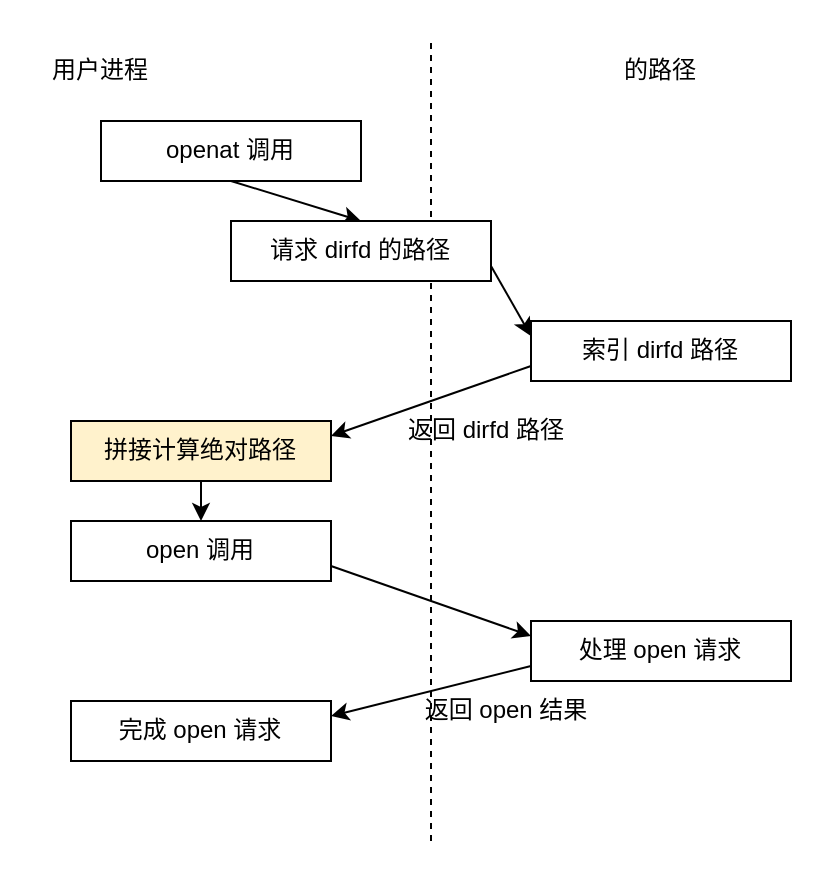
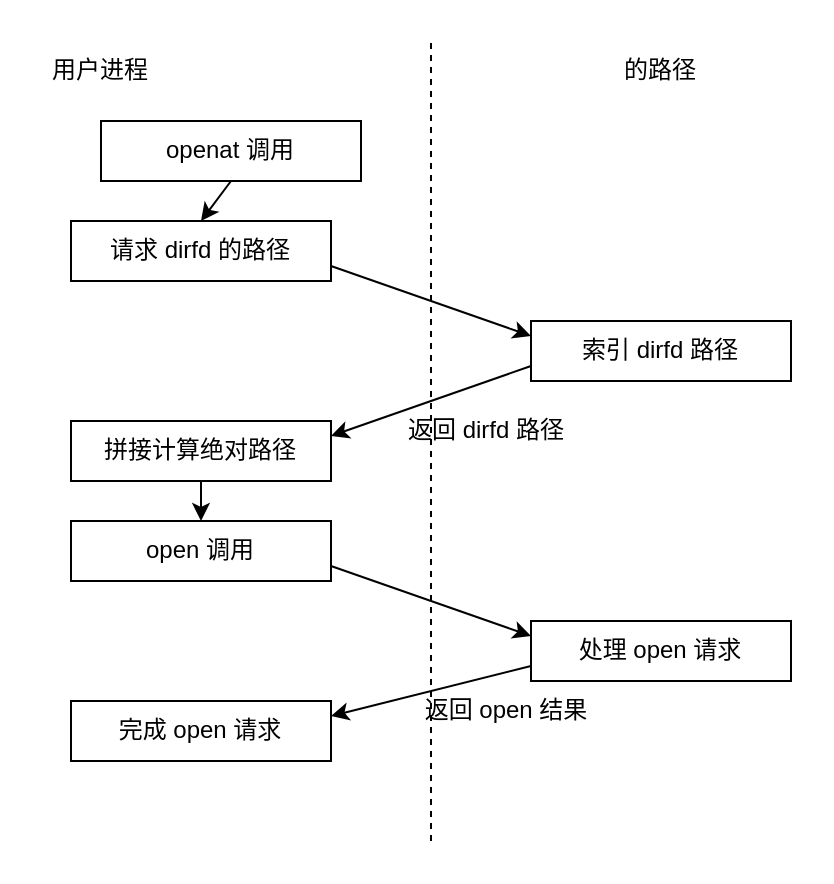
- <mxCell id="8" value="请求 dirfd 的路径" style="rounded=0;whiteSpace=wrap;html=1;" vertex="1" parent="1"><mxGeometry x="115" y="110" width="130" height="30" as="geometry" /></mxCell>
+ <mxCell id="8" value="请求 dirfd 的路径" style="rounded=0;whiteSpace=wrap;html=1;" vertex="1" parent="1"><mxGeometry x="35" y="110" width="130" height="30" as="geometry" /></mxCell>
- <mxCell id="12" value="拼接计算绝对路径" style="rounded=0;whiteSpace=wrap;html=1;fillColor=#fff2cc;" vertex="1" parent="1"><mxGeometry x="35" y="210" width="130" height="30" as="geometry" /></mxCell>
+ <mxCell id="12" value="拼接计算绝对路径" style="rounded=0;whiteSpace=wrap;html=1;" vertex="1" parent="1"><mxGeometry x="35" y="210" width="130" height="30" as="geometry" /></mxCell>
